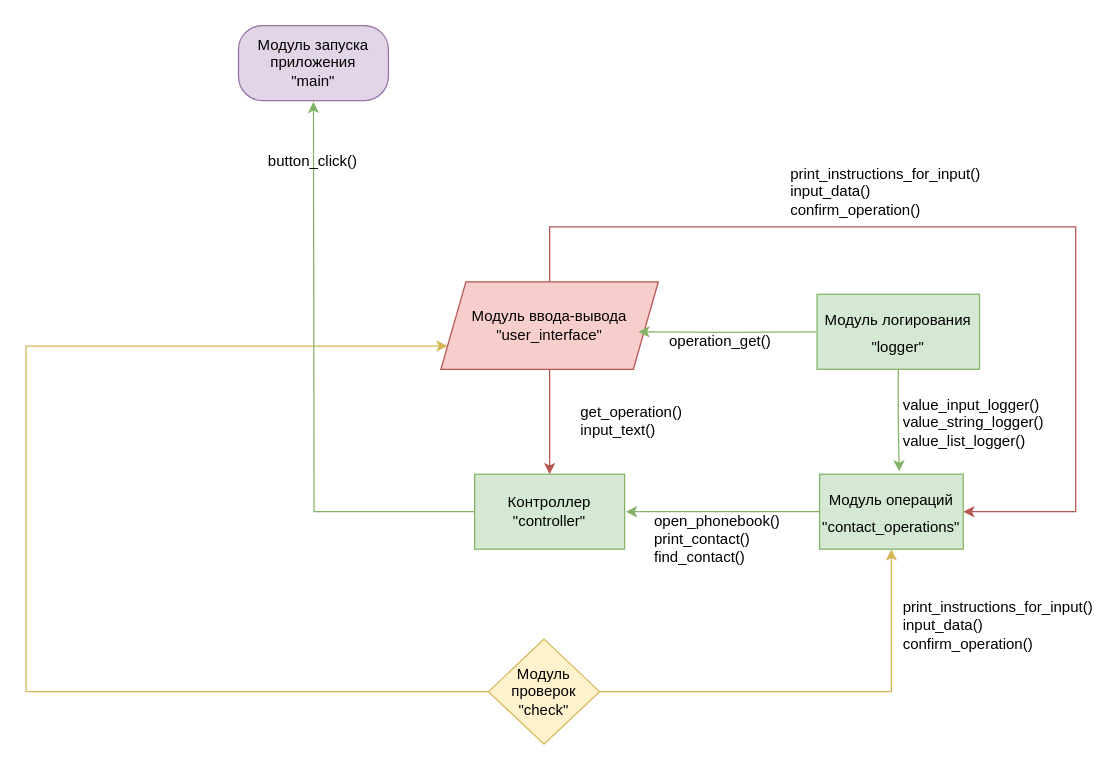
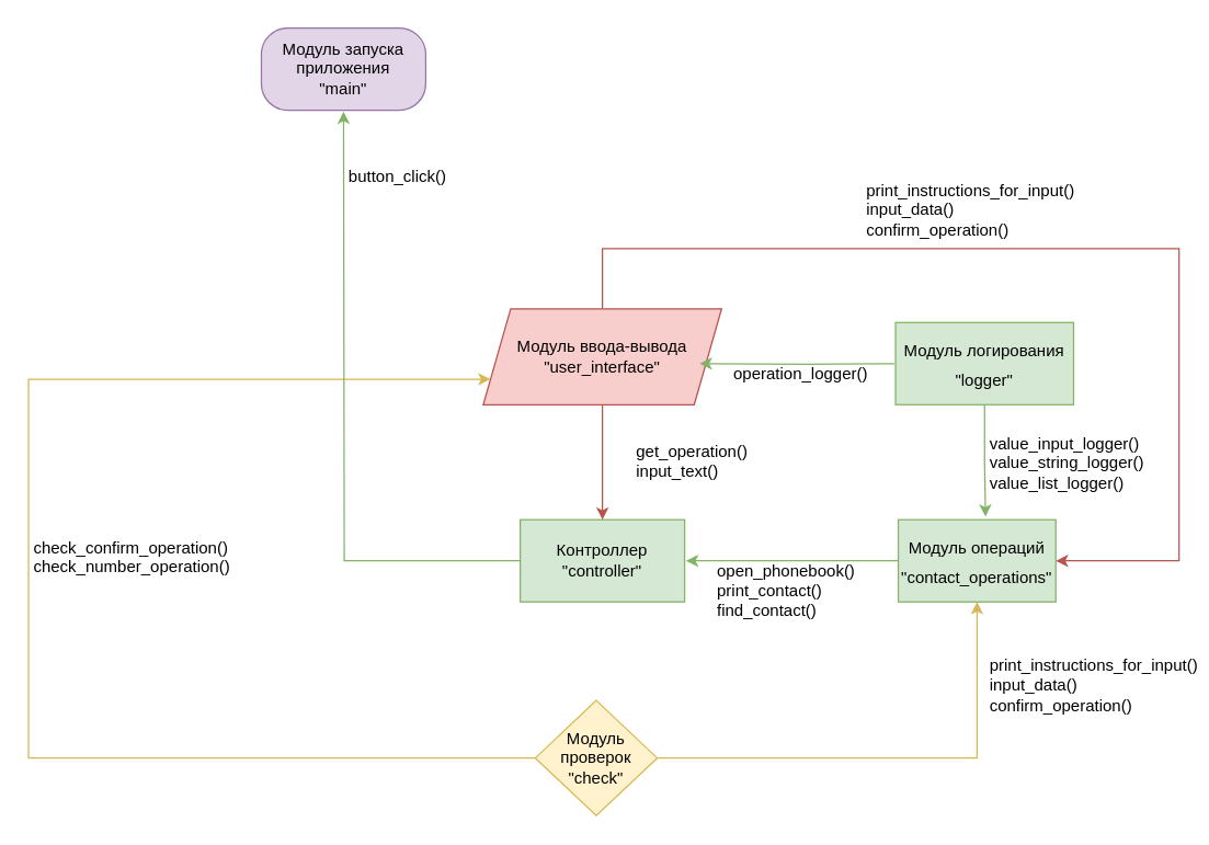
- <mxCell id="19" value="button_click()" style="text;html=1;" vertex="1" parent="1"><mxGeometry x="212" y="115" width="100" height="30" as="geometry" /></mxCell>
+ <mxCell id="19" value="button_click()" style="text;html=1;" vertex="1" parent="1"><mxGeometry x="252" y="115" width="100" height="30" as="geometry" /></mxCell>
- <mxCell id="18" value="operation_get()" style="text;html=1;fontSize=12;" vertex="1" parent="1"><mxGeometry x="533" y="258.5" width="115" height="50" as="geometry" /></mxCell>
+ <mxCell id="18" value="operation_logger()" style="text;html=1;fontSize=12;" vertex="1" parent="1"><mxGeometry x="533" y="258.5" width="115" height="50" as="geometry" /></mxCell>
+ <mxCell id="13" value="&lt;div&gt;check_confirm_operation()&lt;/div&gt;&lt;div&gt;check_number_operation()&lt;/div&gt;" style="text;html=1;" vertex="1" parent="1"><mxGeometry x="22" y="386" width="150" height="66" as="geometry" /></mxCell>
